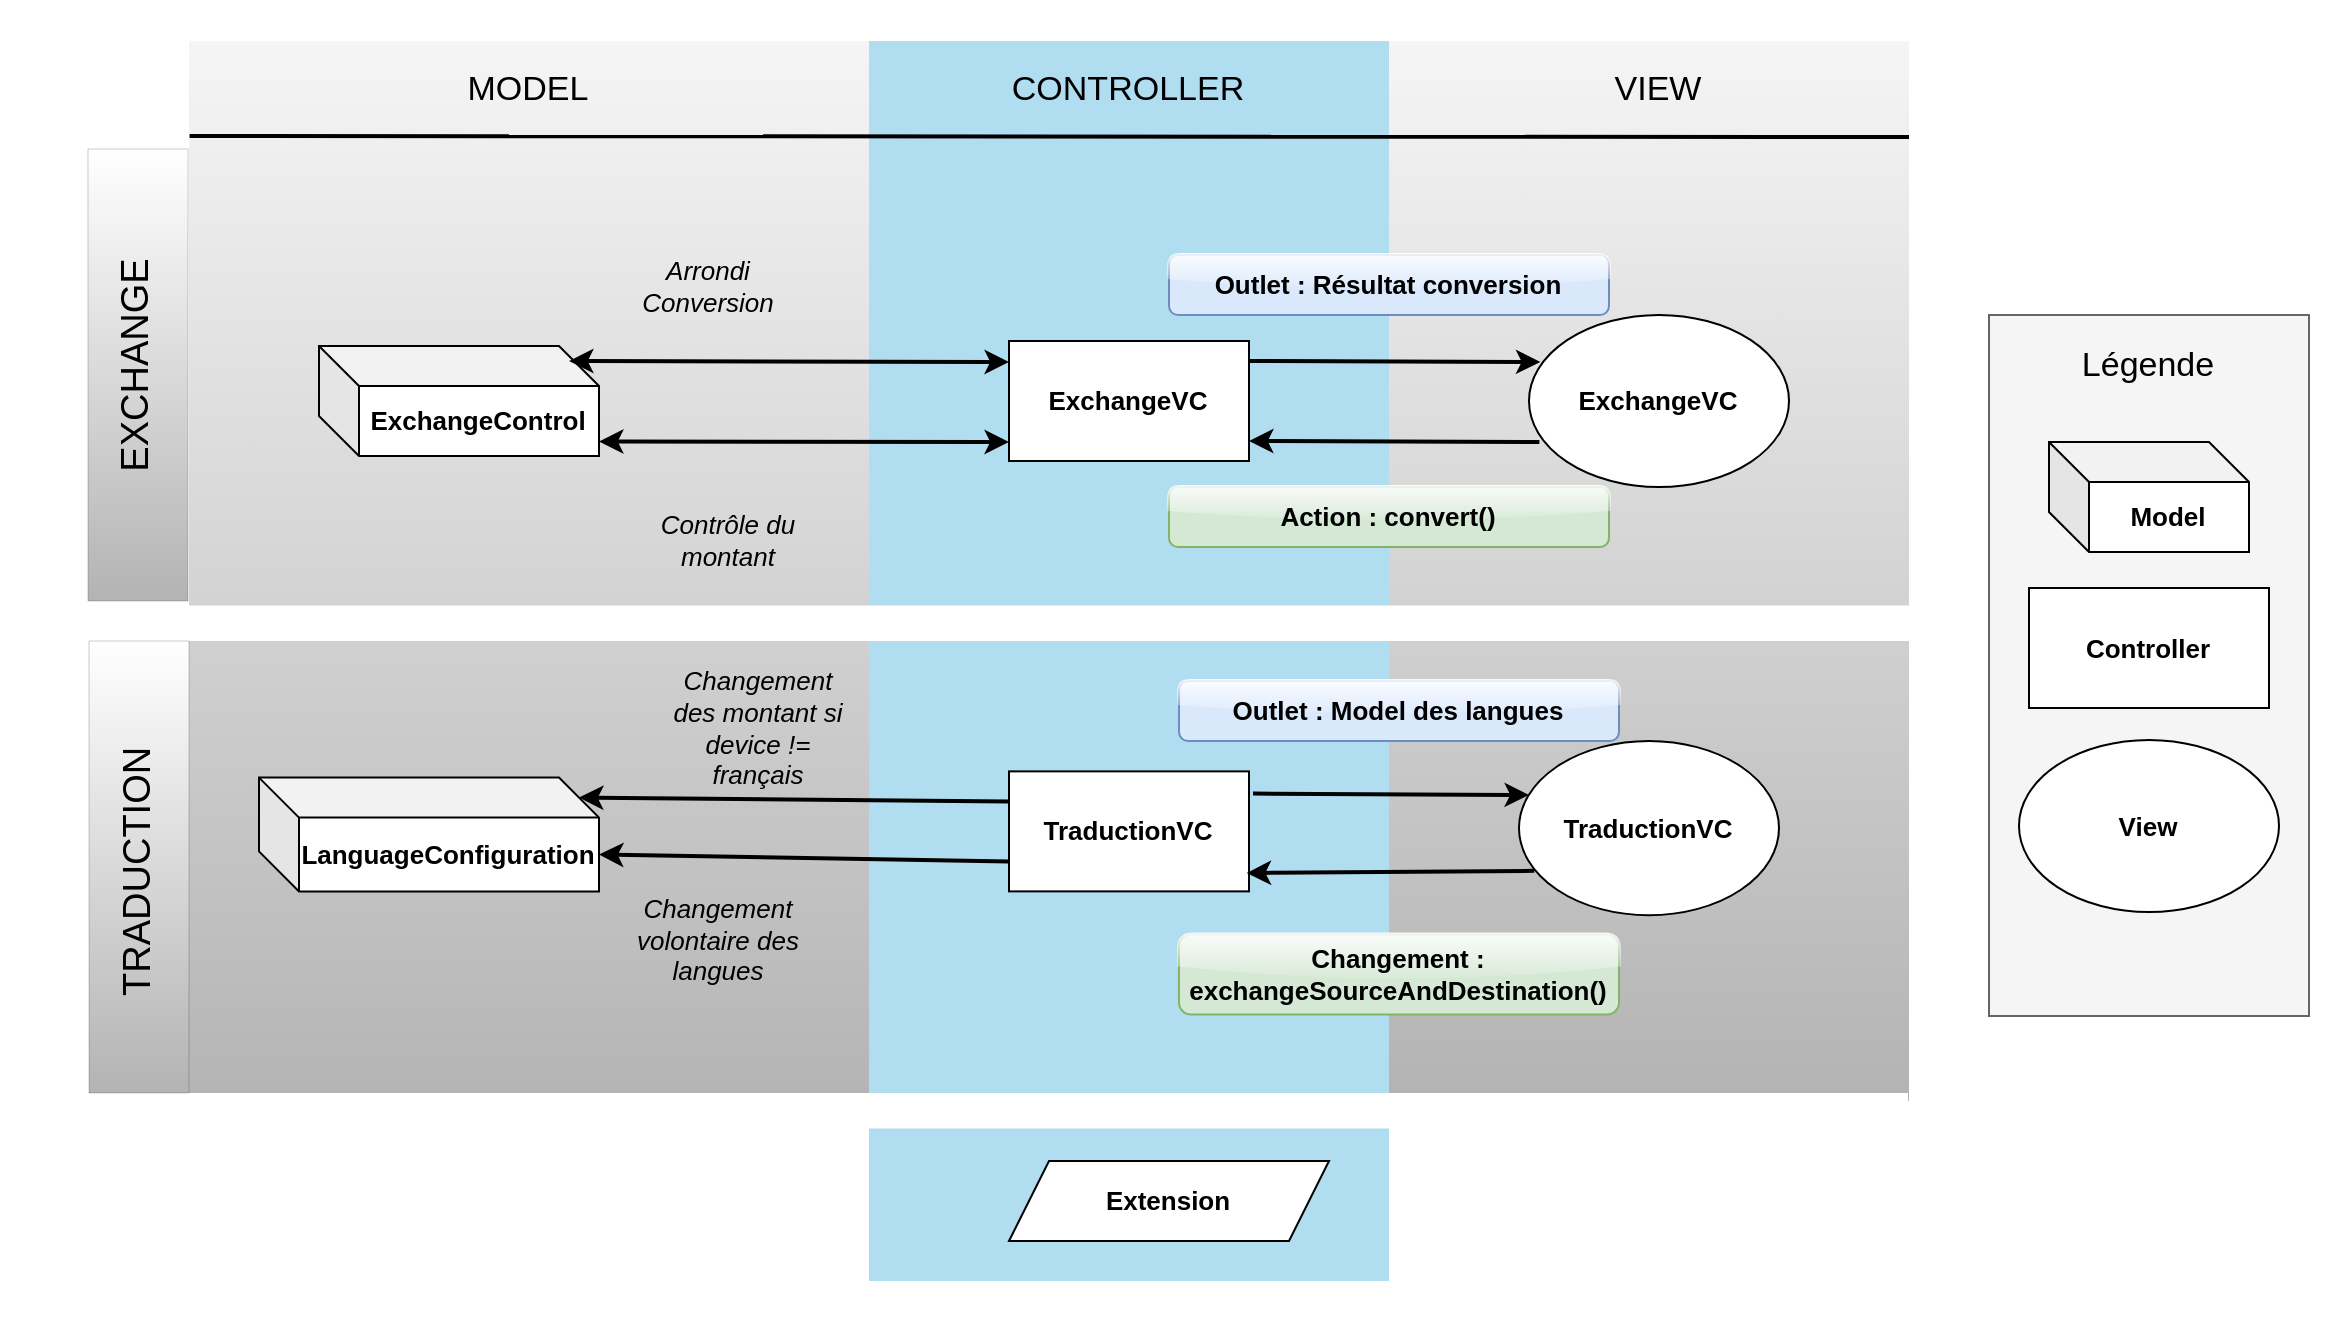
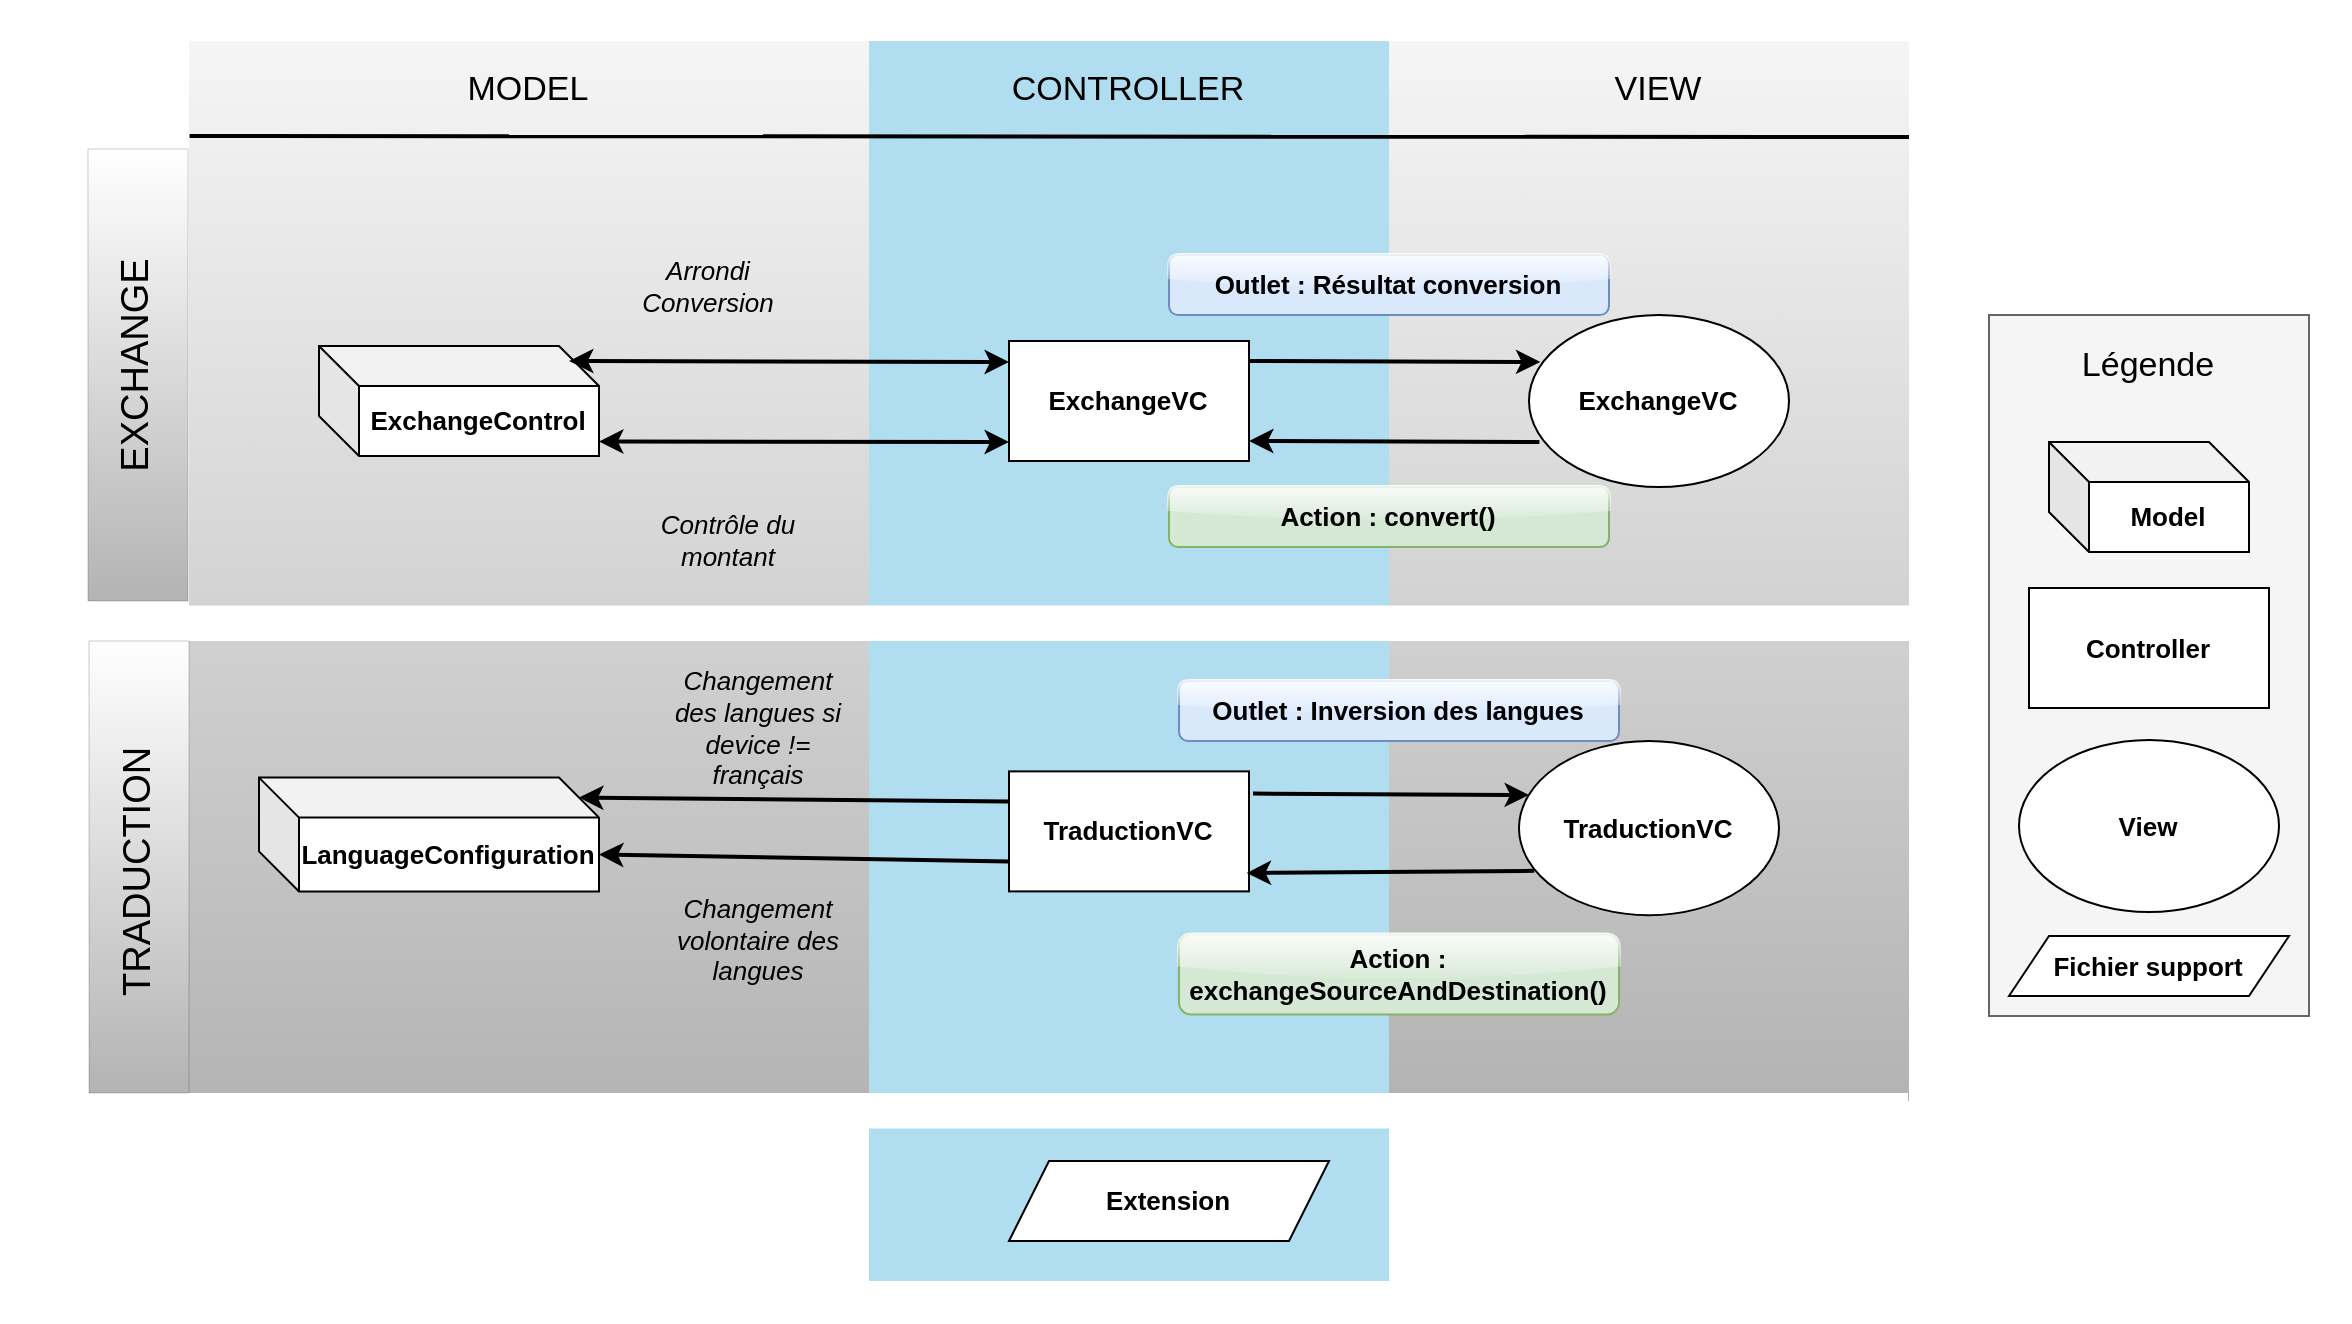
- <mxCell id="36" value="Outlet : Model des langues" style="text;html=1;strokeColor=#6c8ebf;fillColor=#dae8fc;align=center;verticalAlign=middle;whiteSpace=wrap;rounded=1;glass=1;fontSize=13;fontStyle=1" vertex="1" parent="1"><mxGeometry x="589" y="340" width="220" height="30" as="geometry" /></mxCell>
+ <mxCell id="36" value="Outlet : Inversion des langues" style="text;html=1;strokeColor=#6c8ebf;fillColor=#dae8fc;align=center;verticalAlign=middle;whiteSpace=wrap;rounded=1;glass=1;fontSize=13;fontStyle=1" vertex="1" parent="1"><mxGeometry x="589" y="340" width="220" height="30" as="geometry" /></mxCell>
- <mxCell id="35" value="Changement des montant si device != français" style="text;html=1;strokeColor=none;fillColor=none;align=center;verticalAlign=middle;whiteSpace=wrap;rounded=0;fontSize=13;fontStyle=2" vertex="1" parent="1"><mxGeometry x="329" y="342.07" width="100" height="43.12" as="geometry" /></mxCell>
+ <mxCell id="35" value="Changement des langues si device != français" style="text;html=1;strokeColor=none;fillColor=none;align=center;verticalAlign=middle;whiteSpace=wrap;rounded=0;fontSize=13;fontStyle=2" vertex="1" parent="1"><mxGeometry x="329" y="342.07" width="100" height="43.12" as="geometry" /></mxCell>
- <mxCell id="34" value="Changement volontaire des langues" style="text;html=1;strokeColor=none;fillColor=none;align=center;verticalAlign=middle;whiteSpace=wrap;rounded=0;fontSize=13;fontStyle=2" vertex="1" parent="1"><mxGeometry x="309" y="445.19" width="100" height="50" as="geometry" /></mxCell>
+ <mxCell id="34" value="Changement volontaire des langues" style="text;html=1;strokeColor=none;fillColor=none;align=center;verticalAlign=middle;whiteSpace=wrap;rounded=0;fontSize=13;fontStyle=2" vertex="1" parent="1"><mxGeometry x="329" y="445.19" width="100" height="50" as="geometry" /></mxCell>
+ <mxCell id="18" value="Fichier support" style="shape=parallelogram;perimeter=parallelogramPerimeter;whiteSpace=wrap;html=1;fixedSize=1;fontSize=13;fontStyle=1" vertex="1" parent="1"><mxGeometry x="1004" y="467.5" width="140" height="30" as="geometry" /></mxCell>
- <mxCell id="33" value="Changement : exchangeSourceAndDestination()" style="text;html=1;strokeColor=#82b366;fillColor=#d5e8d4;align=center;verticalAlign=middle;whiteSpace=wrap;rounded=1;glass=1;fontSize=13;fontStyle=1" vertex="1" parent="1"><mxGeometry x="589" y="466.75" width="220" height="40" as="geometry" /></mxCell>
+ <mxCell id="33" value="Action : exchangeSourceAndDestination()" style="text;html=1;strokeColor=#82b366;fillColor=#d5e8d4;align=center;verticalAlign=middle;whiteSpace=wrap;rounded=1;glass=1;fontSize=13;fontStyle=1" vertex="1" parent="1"><mxGeometry x="589" y="466.75" width="220" height="40" as="geometry" /></mxCell>
